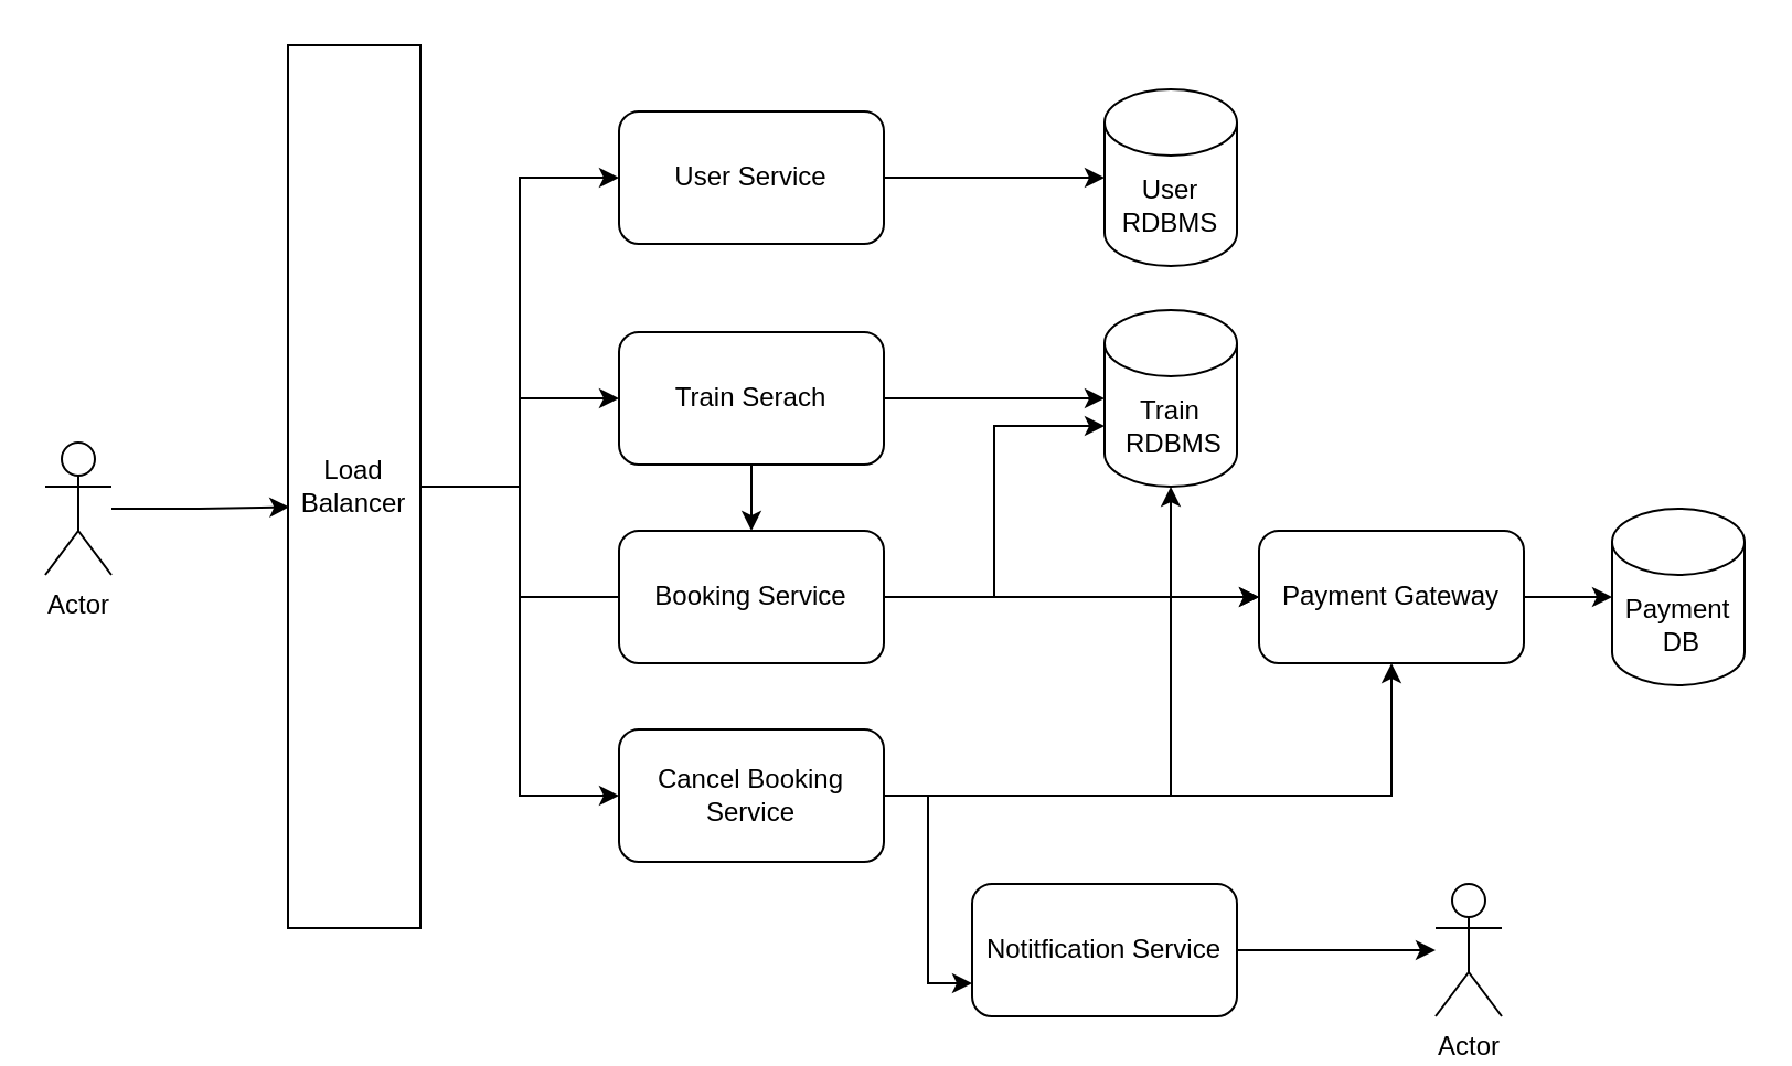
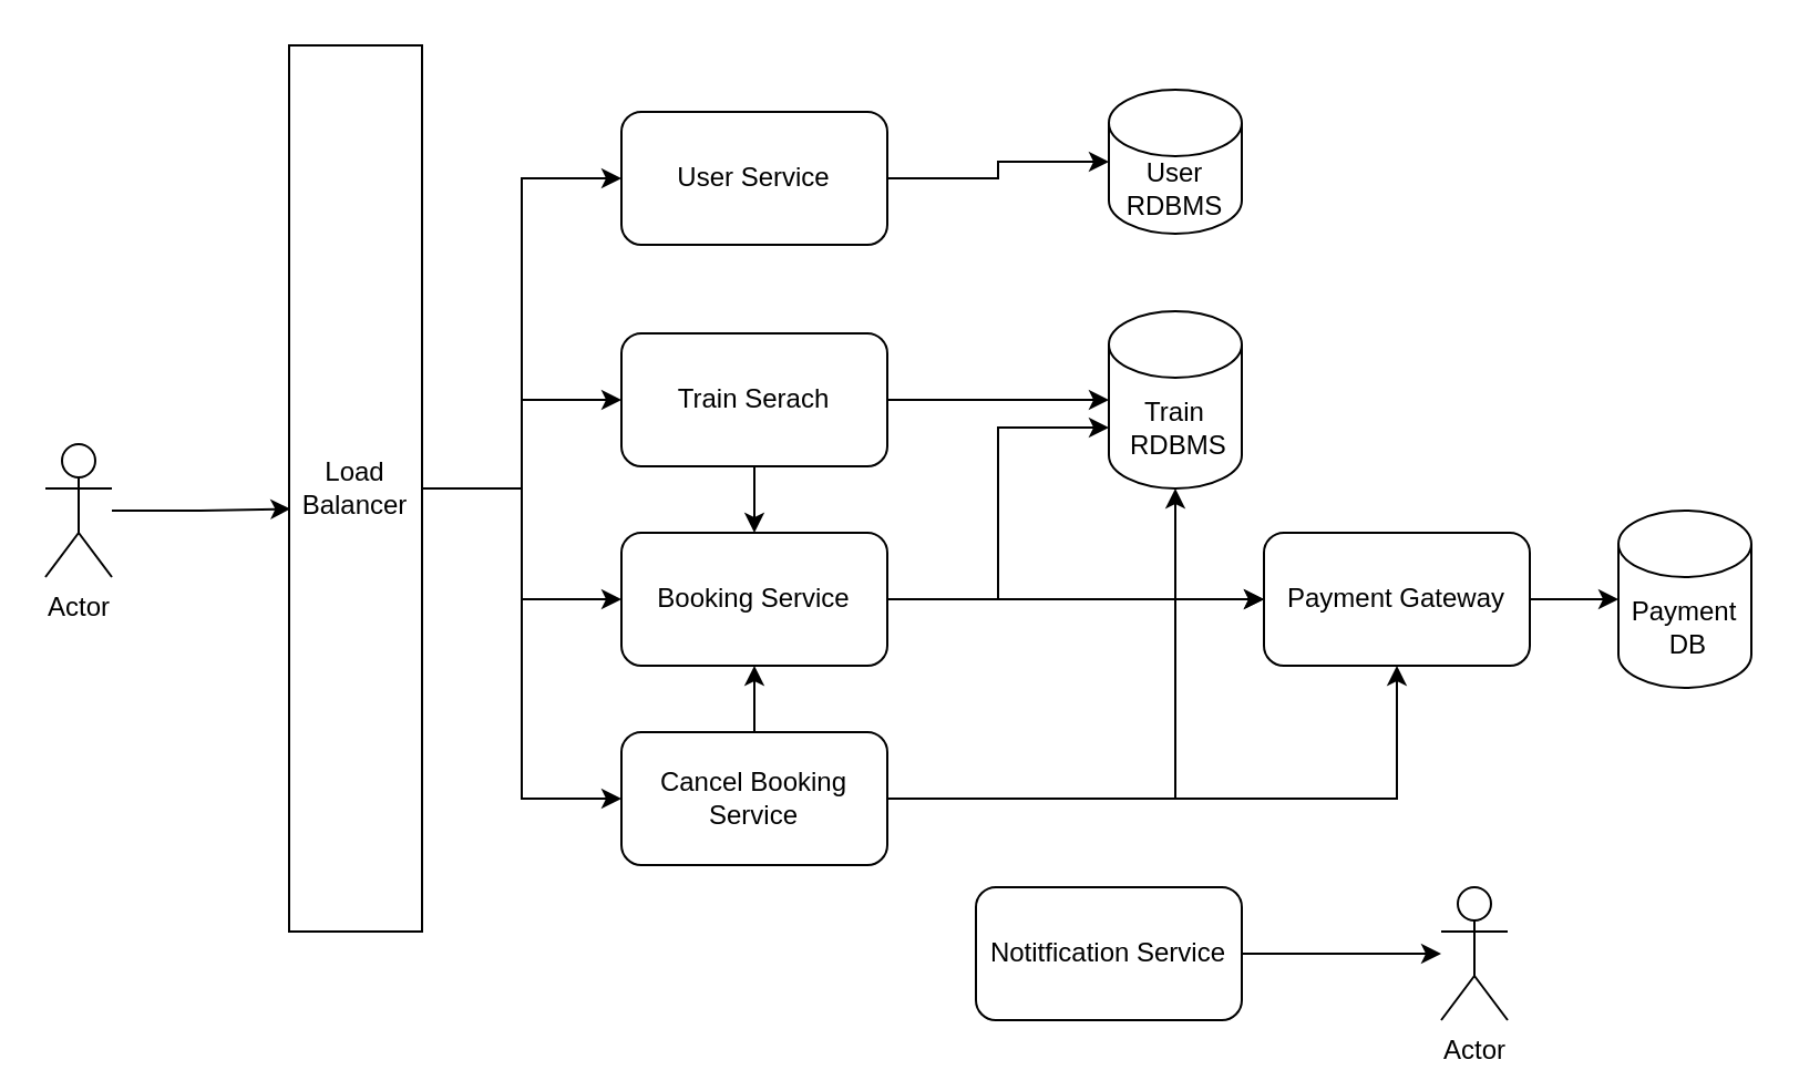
- <mxCell id="11" value="User RDBMS" style="shape=cylinder3;whiteSpace=wrap;html=1;boundedLbl=1;backgroundOutline=1;size=15;" vertex="1" parent="1"><mxGeometry x="500" y="40" width="60" height="80" as="geometry" /></mxCell>
+ <mxCell id="11" value="User RDBMS" style="shape=cylinder3;whiteSpace=wrap;html=1;boundedLbl=1;backgroundOutline=1;size=15;" vertex="1" parent="1"><mxGeometry x="500" y="40" width="60" height="65" as="geometry" /></mxCell>
- <mxCell id="6" style="edgeStyle=orthogonalEdgeStyle;rounded=0;orthogonalLoop=1;jettySize=auto;html=1;entryX=0;entryY=0.5;entryDx=0;entryDy=0;endArrow=none;" edge="1" parent="1" source="8" target="24"><mxGeometry relative="1" as="geometry" /></mxCell>
+ <mxCell id="6" style="edgeStyle=orthogonalEdgeStyle;rounded=0;orthogonalLoop=1;jettySize=auto;html=1;entryX=0;entryY=0.5;entryDx=0;entryDy=0;" edge="1" parent="1" source="8" target="24"><mxGeometry relative="1" as="geometry" /></mxCell>
- <mxCell id="17" style="edgeStyle=orthogonalEdgeStyle;rounded=0;orthogonalLoop=1;jettySize=auto;html=1;entryX=0;entryY=0.75;entryDx=0;entryDy=0;" edge="1" parent="1" source="18" target="27"><mxGeometry relative="1" as="geometry" /></mxCell>
+ <mxCell id="17" style="edgeStyle=orthogonalEdgeStyle;rounded=0;orthogonalLoop=1;jettySize=auto;html=1;" edge="1" parent="1" source="18" target="24"><mxGeometry relative="1" as="geometry" /></mxCell>
